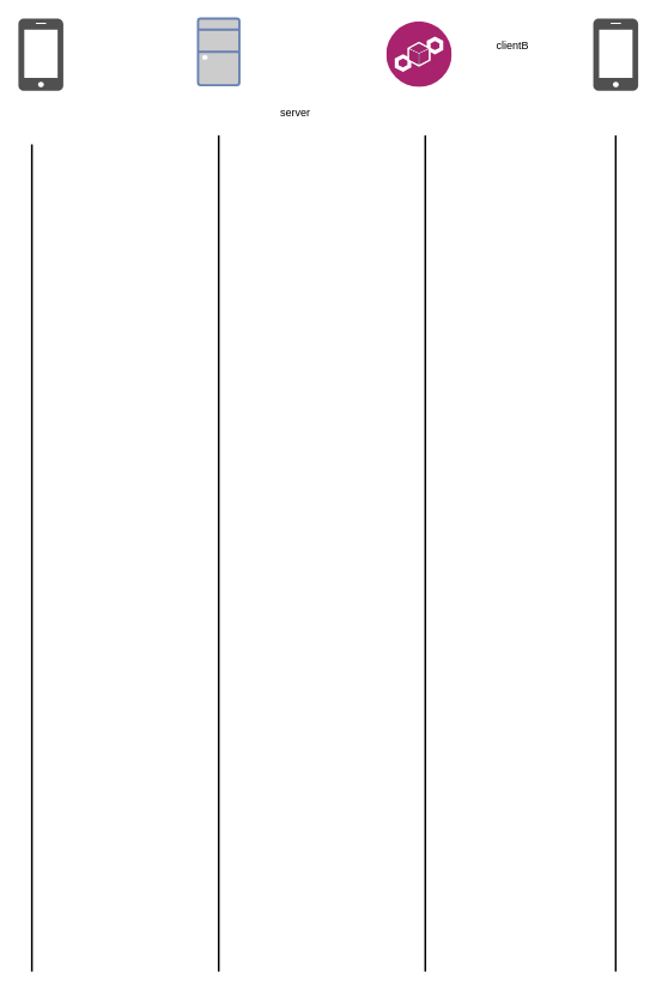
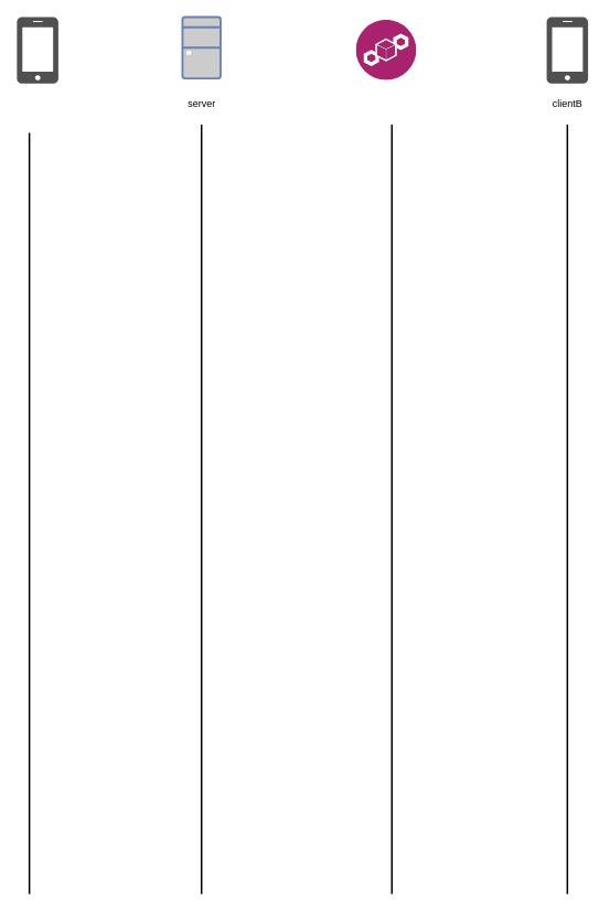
- <mxCell id="5" value="clientB" style="text;html=1;resizable=0;autosize=1;align=center;verticalAlign=middle;points=[];fillColor=none;strokeColor=none;rounded=0;" vertex="1" parent="1"><mxGeometry x="540" y="35" width="60" height="30" as="geometry" /></mxCell>
+ <mxCell id="5" value="clientB" style="text;html=1;resizable=0;autosize=1;align=center;verticalAlign=middle;points=[];fillColor=none;strokeColor=none;rounded=0;" vertex="1" parent="1"><mxGeometry x="655" y="110" width="60" height="30" as="geometry" /></mxCell>
- <mxCell id="6" value="server" style="text;html=1;resizable=0;autosize=1;align=center;verticalAlign=middle;points=[];fillColor=none;strokeColor=none;rounded=0;" vertex="1" parent="1"><mxGeometry x="298" y="110" width="60" height="30" as="geometry" /></mxCell>
+ <mxCell id="6" value="server" style="text;html=1;resizable=0;autosize=1;align=center;verticalAlign=middle;points=[];fillColor=none;strokeColor=none;rounded=0;" vertex="1" parent="1"><mxGeometry x="213" y="110" width="60" height="30" as="geometry" /></mxCell>
